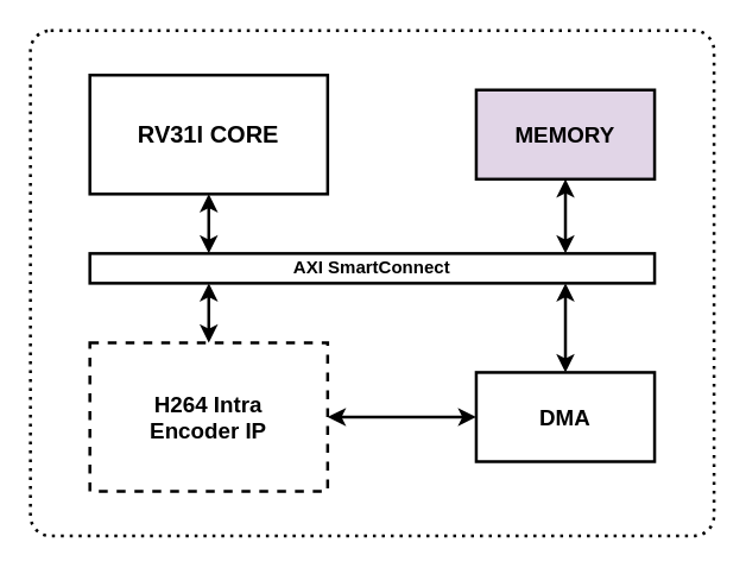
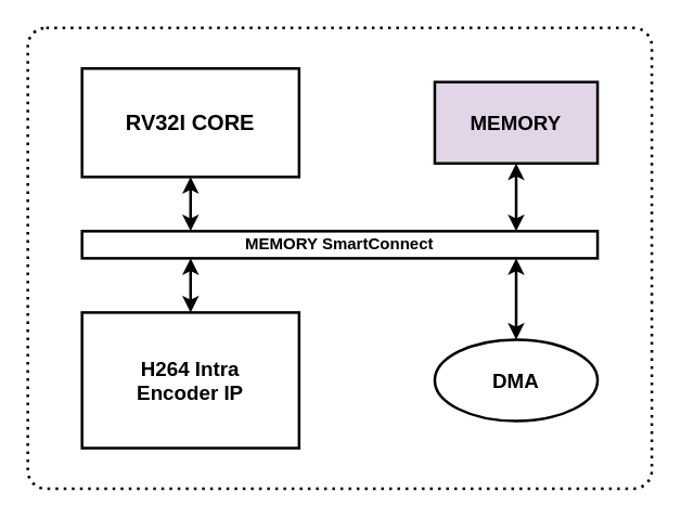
- <mxCell id="10" value="&lt;span style=&quot;font-size: 16px;&quot;&gt;RV31I CORE&lt;/span&gt;" style="text;html=1;align=center;verticalAlign=middle;whiteSpace=wrap;rounded=0;fontStyle=1;strokeWidth=2;" parent="1" vertex="1"><mxGeometry x="60" y="75" width="160" height="30" as="geometry" /></mxCell>
+ <mxCell id="10" value="&lt;span style=&quot;font-size: 16px;&quot;&gt;RV32I CORE&lt;/span&gt;" style="text;html=1;align=center;verticalAlign=middle;whiteSpace=wrap;rounded=0;fontStyle=1;strokeWidth=2;" parent="1" vertex="1"><mxGeometry x="60" y="75" width="160" height="30" as="geometry" /></mxCell>
- <mxCell id="12" value="AXI SmartConnect" style="rounded=0;whiteSpace=wrap;html=1;fontStyle=1;strokeWidth=2;" parent="1" vertex="1"><mxGeometry x="60" y="170" width="380" height="20" as="geometry" /></mxCell>
+ <mxCell id="12" value="MEMORY SmartConnect" style="rounded=0;whiteSpace=wrap;html=1;fontStyle=1;strokeWidth=2;" parent="1" vertex="1"><mxGeometry x="60" y="170" width="380" height="20" as="geometry" /></mxCell>
- <mxCell id="4" value="&lt;font style=&quot;font-size: 15px;&quot;&gt;H264 Intra&lt;/font&gt;&lt;div style=&quot;font-size: 15px;&quot;&gt;&lt;font style=&quot;font-size: 15px;&quot;&gt;Encoder IP&lt;/font&gt;&lt;/div&gt;" style="rounded=0;whiteSpace=wrap;html=1;fontStyle=1;strokeWidth=2;dashed=1;" parent="1" vertex="1"><mxGeometry x="60" y="230" width="160" height="100" as="geometry" /></mxCell>
+ <mxCell id="4" value="&lt;font style=&quot;font-size: 15px;&quot;&gt;H264 Intra&lt;/font&gt;&lt;div style=&quot;font-size: 15px;&quot;&gt;&lt;font style=&quot;font-size: 15px;&quot;&gt;Encoder IP&lt;/font&gt;&lt;/div&gt;" style="rounded=0;whiteSpace=wrap;html=1;fontStyle=1;strokeWidth=2;" parent="1" vertex="1"><mxGeometry x="60" y="230" width="160" height="100" as="geometry" /></mxCell>
- <mxCell id="13" value="" style="endArrow=classic;startArrow=classic;html=1;rounded=0;exitX=0;exitY=0.5;exitDx=0;exitDy=0;entryX=1;entryY=0.5;entryDx=0;entryDy=0;fontStyle=1;strokeWidth=2;" edge="1" parent="1" source="5" target="4"><mxGeometry width="50" height="50" relative="1" as="geometry"><mxPoint x="390" y="260" as="sourcePoint" /><mxPoint x="390" y="200" as="targetPoint" /></mxGeometry></mxCell>
- <mxCell id="5" value="&lt;font style=&quot;font-size: 15px;&quot;&gt;DMA&lt;/font&gt;" style="rounded=0;whiteSpace=wrap;html=1;fontStyle=1;strokeWidth=2;" parent="1" vertex="1"><mxGeometry x="320" y="250" width="120" height="60" as="geometry" /></mxCell>
+ <mxCell id="5" value="&lt;font style=&quot;font-size: 15px;&quot;&gt;DMA&lt;/font&gt;" style="ellipse;whiteSpace=wrap;html=1;fontStyle=1;strokeWidth=2;" parent="1" vertex="1"><mxGeometry x="320" y="250" width="120" height="60" as="geometry" /></mxCell>
